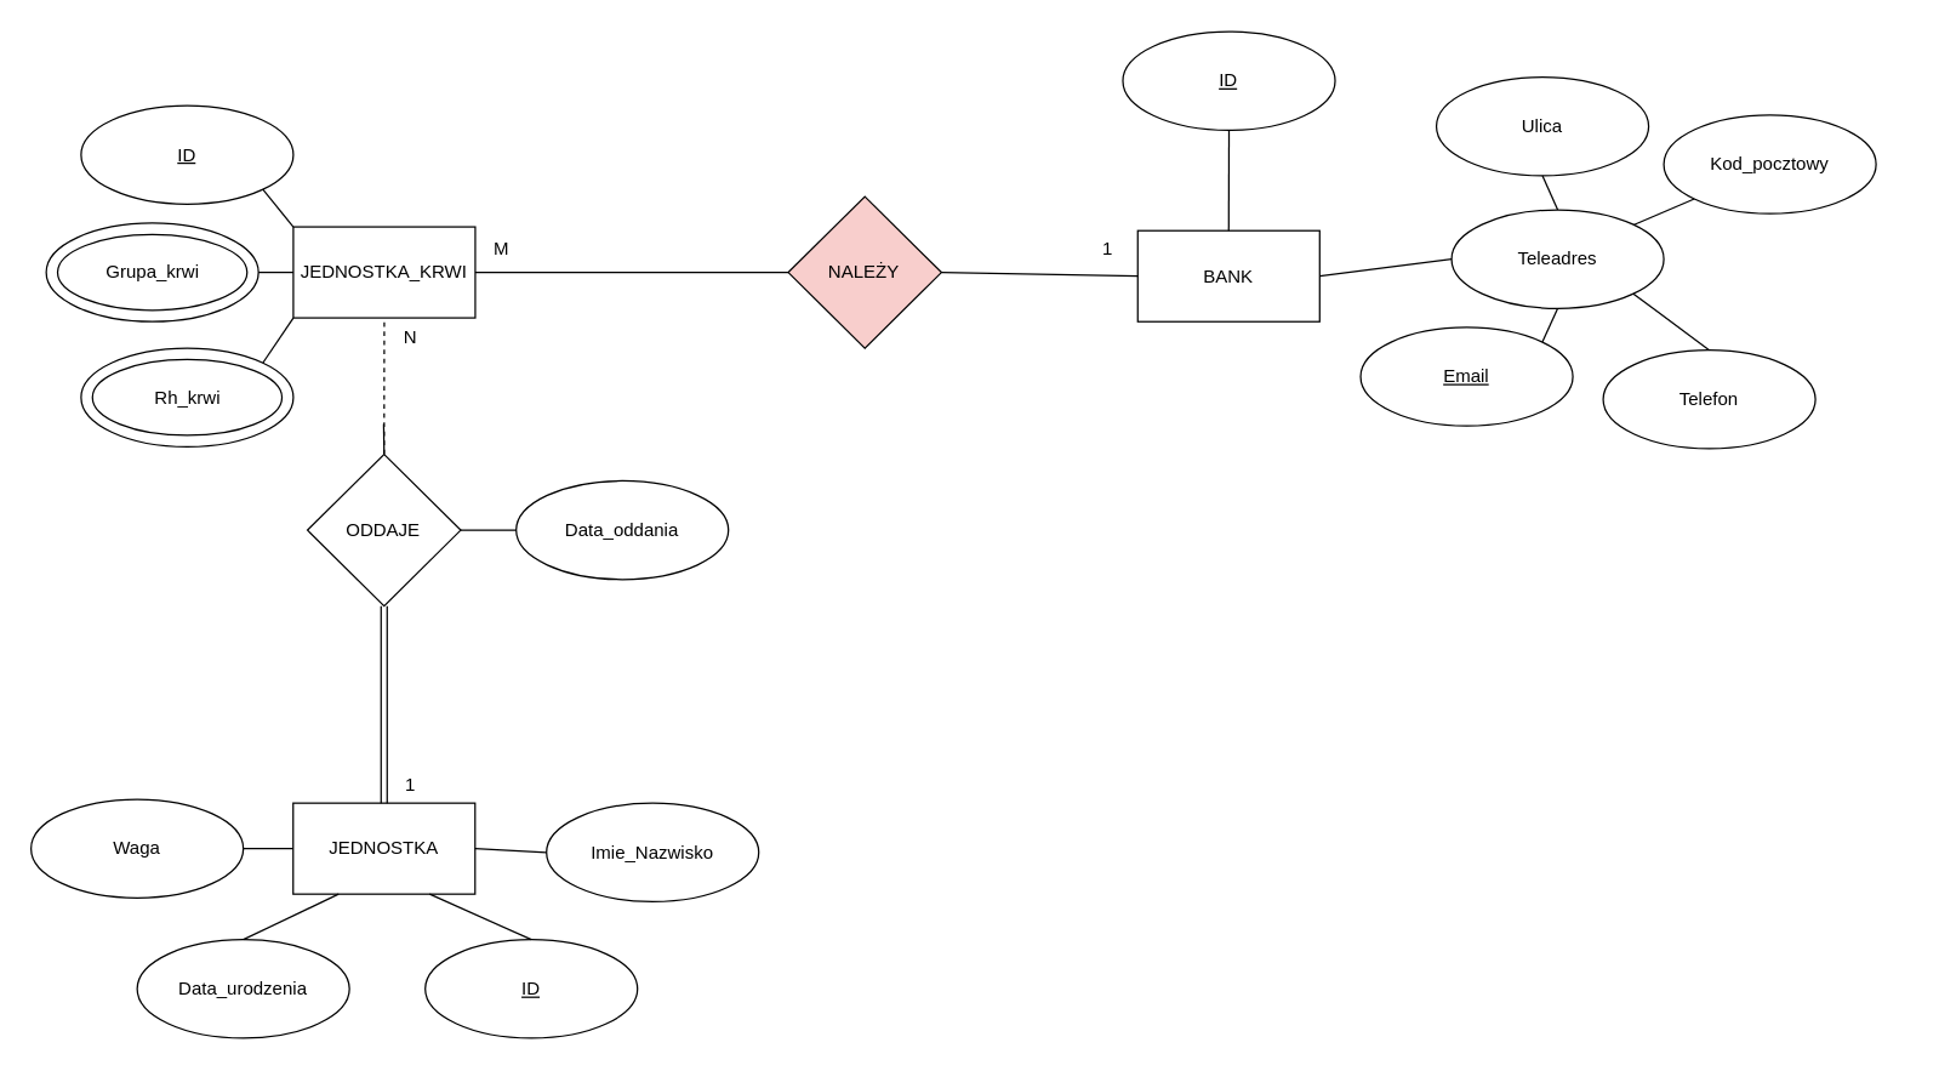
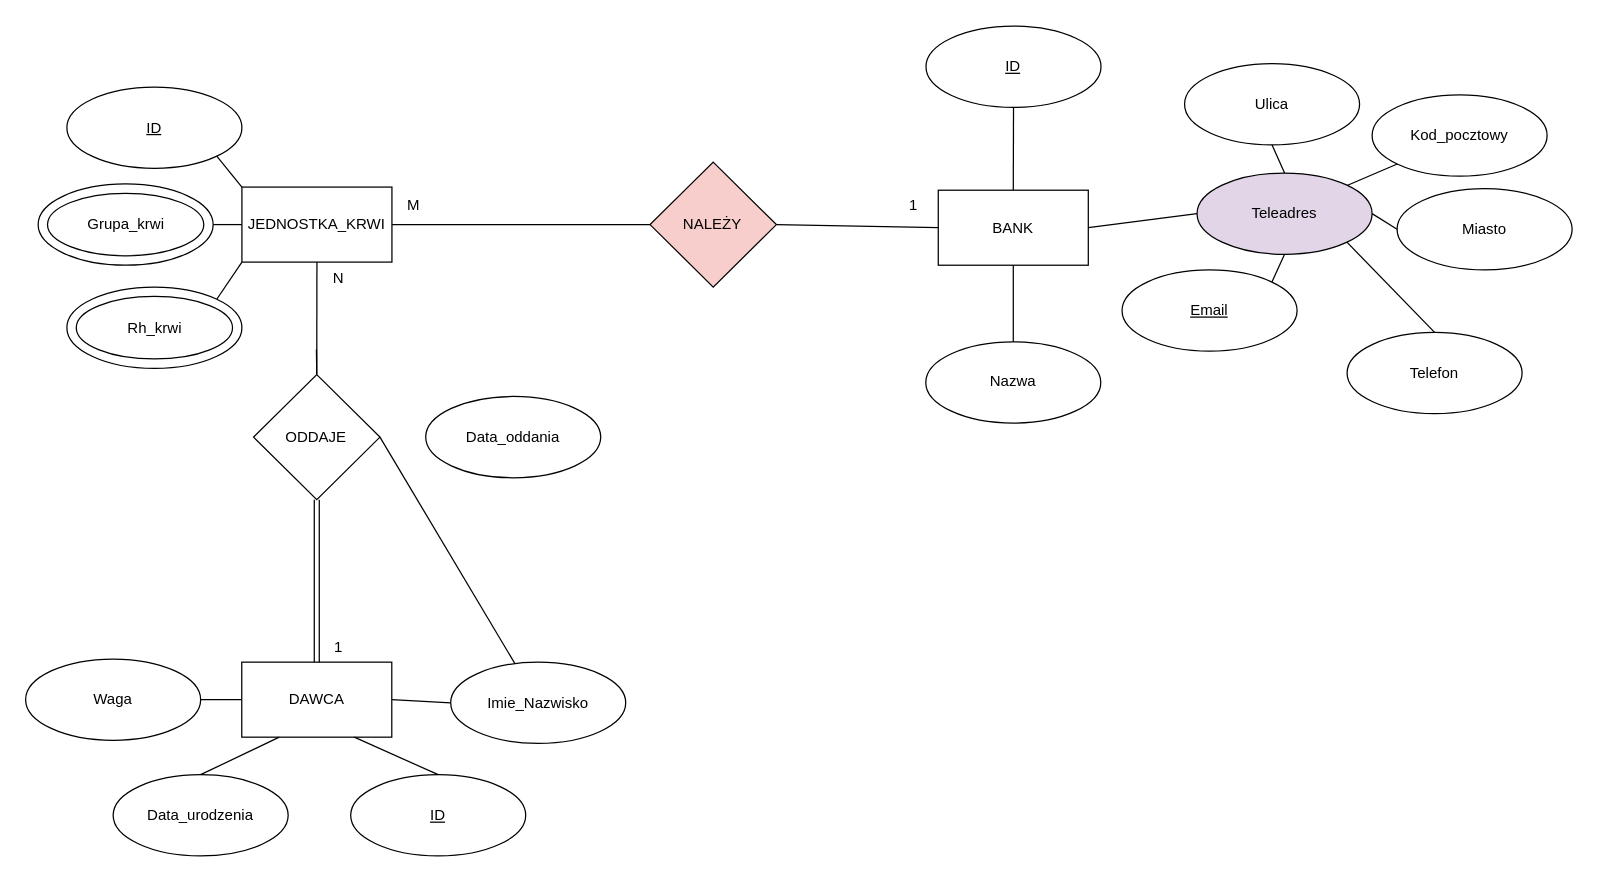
- <mxCell id="8" value="Teleadres" style="ellipse;whiteSpace=wrap;html=1;" parent="1" vertex="1"><mxGeometry x="957" y="137.75" width="140" height="65" as="geometry" /></mxCell>
+ <mxCell id="8" value="Teleadres" style="ellipse;whiteSpace=wrap;html=1;fillColor=#e1d5e7;" parent="1" vertex="1"><mxGeometry x="957" y="137.75" width="140" height="65" as="geometry" /></mxCell>
+ <mxCell id="19" value="" style="endArrow=none;html=1;exitX=1;exitY=0.5;exitDx=0;exitDy=0;entryX=0;entryY=0.5;entryDx=0;entryDy=0;" parent="1" source="8" target="14" edge="1"><mxGeometry width="50" height="50" relative="1" as="geometry"><mxPoint x="1086.98" y="157.76" as="sourcePoint" /><mxPoint x="1127.146" y="140.564" as="targetPoint" /></mxGeometry></mxCell>
+ <mxCell id="14" value="Miasto" style="ellipse;whiteSpace=wrap;html=1;" parent="1" vertex="1"><mxGeometry x="1117" y="150.25" width="140" height="65" as="geometry" /></mxCell>
+ <mxCell id="9" value="" style="endArrow=none;html=1;entryX=0.5;entryY=0;entryDx=0;entryDy=0;exitX=0.5;exitY=1;exitDx=0;exitDy=0;" parent="1" source="2" target="6" edge="1"><mxGeometry width="50" height="50" relative="1" as="geometry"><mxPoint x="820.24" y="340.25" as="sourcePoint" /><mxPoint x="820" y="210.25" as="targetPoint" /></mxGeometry></mxCell>
- <mxCell id="35" value="" style="endArrow=none;html=1;entryX=0.5;entryY=1;entryDx=0;entryDy=0;exitX=0.5;exitY=0;exitDx=0;exitDy=0;dashed=1;" edge="1" parent="1" source="22" target="34"><mxGeometry width="50" height="50" relative="1" as="geometry"><mxPoint x="252.88" y="249" as="sourcePoint" /><mxPoint x="253" y="-131" as="targetPoint" /></mxGeometry></mxCell>
+ <mxCell id="35" value="" style="endArrow=none;html=1;entryX=0.5;entryY=1;entryDx=0;entryDy=0;exitX=0.5;exitY=0;exitDx=0;exitDy=0;" edge="1" parent="1" source="22" target="34"><mxGeometry width="50" height="50" relative="1" as="geometry"><mxPoint x="252.88" y="249" as="sourcePoint" /><mxPoint x="253" y="-131" as="targetPoint" /></mxGeometry></mxCell>
- <mxCell id="15" value="Telefon" style="ellipse;whiteSpace=wrap;html=1;" parent="1" vertex="1"><mxGeometry x="1057" y="230.25" width="140" height="65" as="geometry" /></mxCell>
+ <mxCell id="15" value="Telefon" style="ellipse;whiteSpace=wrap;html=1;" parent="1" vertex="1"><mxGeometry x="1077" y="265.25" width="140" height="65" as="geometry" /></mxCell>
+ <mxCell id="6" value="Nazwa" style="ellipse;whiteSpace=wrap;html=1;" parent="1" vertex="1"><mxGeometry x="740" y="272.75" width="140" height="65" as="geometry" /></mxCell>
- <mxCell id="24" value="" style="endArrow=none;html=1;entryX=0;entryY=0.5;entryDx=0;entryDy=0;exitX=1;exitY=0.5;exitDx=0;exitDy=0;" parent="1" source="22" target="23" edge="1"><mxGeometry width="50" height="50" relative="1" as="geometry"><mxPoint x="-60" y="659" as="sourcePoint" /><mxPoint x="-10" y="609" as="targetPoint" /></mxGeometry></mxCell>
+ <mxCell id="24" value="" style="endArrow=none;html=1;exitX=1;exitY=0.5;exitDx=0;exitDy=0;" parent="1" source="22" target="26" edge="1"><mxGeometry width="50" height="50" relative="1" as="geometry"><mxPoint x="-60" y="659" as="sourcePoint" /><mxPoint x="-10" y="609" as="targetPoint" /></mxGeometry></mxCell>
- <mxCell id="4" value="JEDNOSTKA" style="rounded=0;whiteSpace=wrap;html=1;" parent="1" vertex="1"><mxGeometry x="192.88" y="529" width="120" height="60" as="geometry" /></mxCell>
+ <mxCell id="4" value="DAWCA" style="rounded=0;whiteSpace=wrap;html=1;" parent="1" vertex="1"><mxGeometry x="192.88" y="529" width="120" height="60" as="geometry" /></mxCell>
